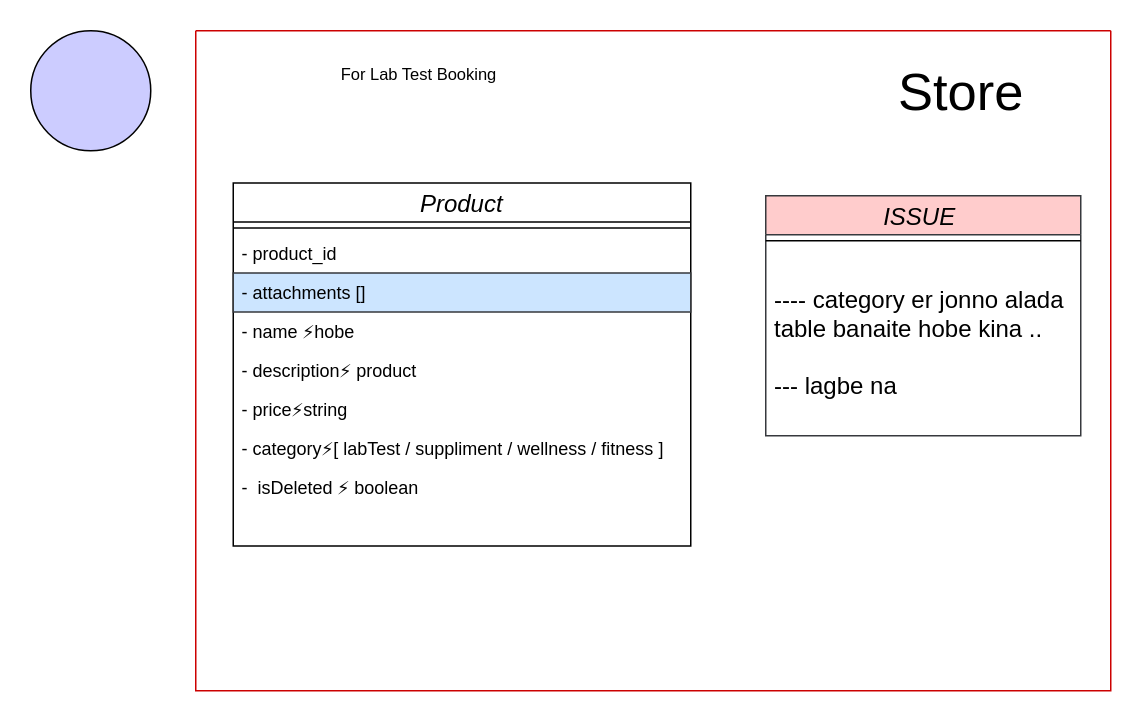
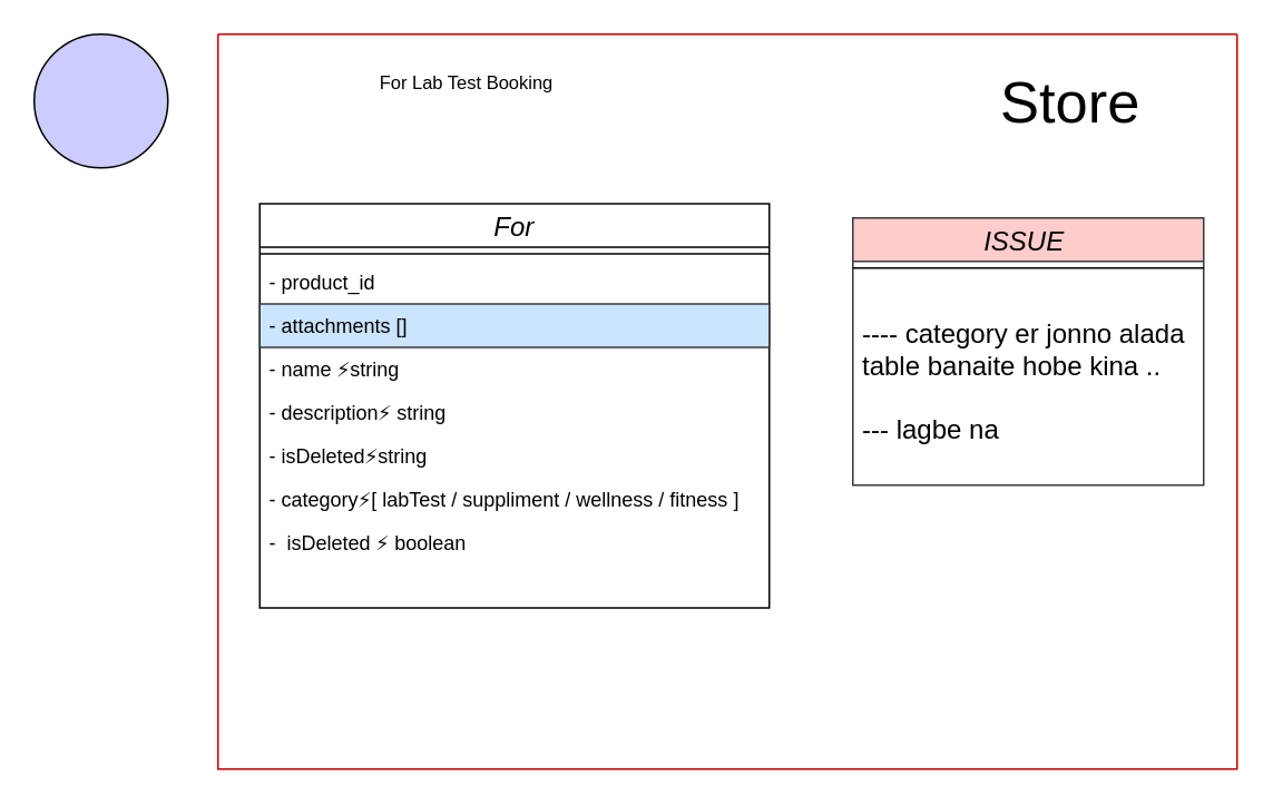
- <mxCell id="3" value="Product" style="swimlane;fontStyle=2;align=center;verticalAlign=middle;childLayout=stackLayout;horizontal=1;startSize=26;horizontalStack=0;resizeParent=1;resizeLast=0;collapsible=1;marginBottom=0;rounded=0;shadow=0;strokeWidth=1;fontSize=16;" parent="2" vertex="1"><mxGeometry x="25" y="101.5" width="305" height="242" as="geometry"><mxRectangle x="25" y="101.5" width="160" height="26" as="alternateBounds" /></mxGeometry></mxCell>
+ <mxCell id="3" value="For" style="swimlane;fontStyle=2;align=center;verticalAlign=middle;childLayout=stackLayout;horizontal=1;startSize=26;horizontalStack=0;resizeParent=1;resizeLast=0;collapsible=1;marginBottom=0;rounded=0;shadow=0;strokeWidth=1;fontSize=16;" parent="2" vertex="1"><mxGeometry x="25" y="101.5" width="305" height="242" as="geometry"><mxRectangle x="25" y="101.5" width="160" height="26" as="alternateBounds" /></mxGeometry></mxCell>
- <mxCell id="7" value="- name ⚡hobe" style="text;align=left;verticalAlign=middle;spacingLeft=4;spacingRight=4;overflow=hidden;rotatable=0;points=[[0,0.5],[1,0.5]];portConstraint=eastwest;" parent="3" vertex="1"><mxGeometry y="86" width="305" height="26" as="geometry" /></mxCell>
+ <mxCell id="7" value="- name ⚡string" style="text;align=left;verticalAlign=middle;spacingLeft=4;spacingRight=4;overflow=hidden;rotatable=0;points=[[0,0.5],[1,0.5]];portConstraint=eastwest;" parent="3" vertex="1"><mxGeometry y="86" width="305" height="26" as="geometry" /></mxCell>
- <mxCell id="8" value="- description⚡ product" style="text;align=left;verticalAlign=middle;spacingLeft=4;spacingRight=4;overflow=hidden;rotatable=0;points=[[0,0.5],[1,0.5]];portConstraint=eastwest;" parent="3" vertex="1"><mxGeometry y="112" width="305" height="26" as="geometry" /></mxCell>
+ <mxCell id="8" value="- description⚡ string" style="text;align=left;verticalAlign=middle;spacingLeft=4;spacingRight=4;overflow=hidden;rotatable=0;points=[[0,0.5],[1,0.5]];portConstraint=eastwest;" parent="3" vertex="1"><mxGeometry y="112" width="305" height="26" as="geometry" /></mxCell>
- <mxCell id="9" value="- price⚡string" style="text;align=left;verticalAlign=middle;spacingLeft=4;spacingRight=4;overflow=hidden;rotatable=0;points=[[0,0.5],[1,0.5]];portConstraint=eastwest;" parent="3" vertex="1"><mxGeometry y="138" width="305" height="26" as="geometry" /></mxCell>
+ <mxCell id="9" value="- isDeleted⚡string" style="text;align=left;verticalAlign=middle;spacingLeft=4;spacingRight=4;overflow=hidden;rotatable=0;points=[[0,0.5],[1,0.5]];portConstraint=eastwest;" parent="3" vertex="1"><mxGeometry y="138" width="305" height="26" as="geometry" /></mxCell>
